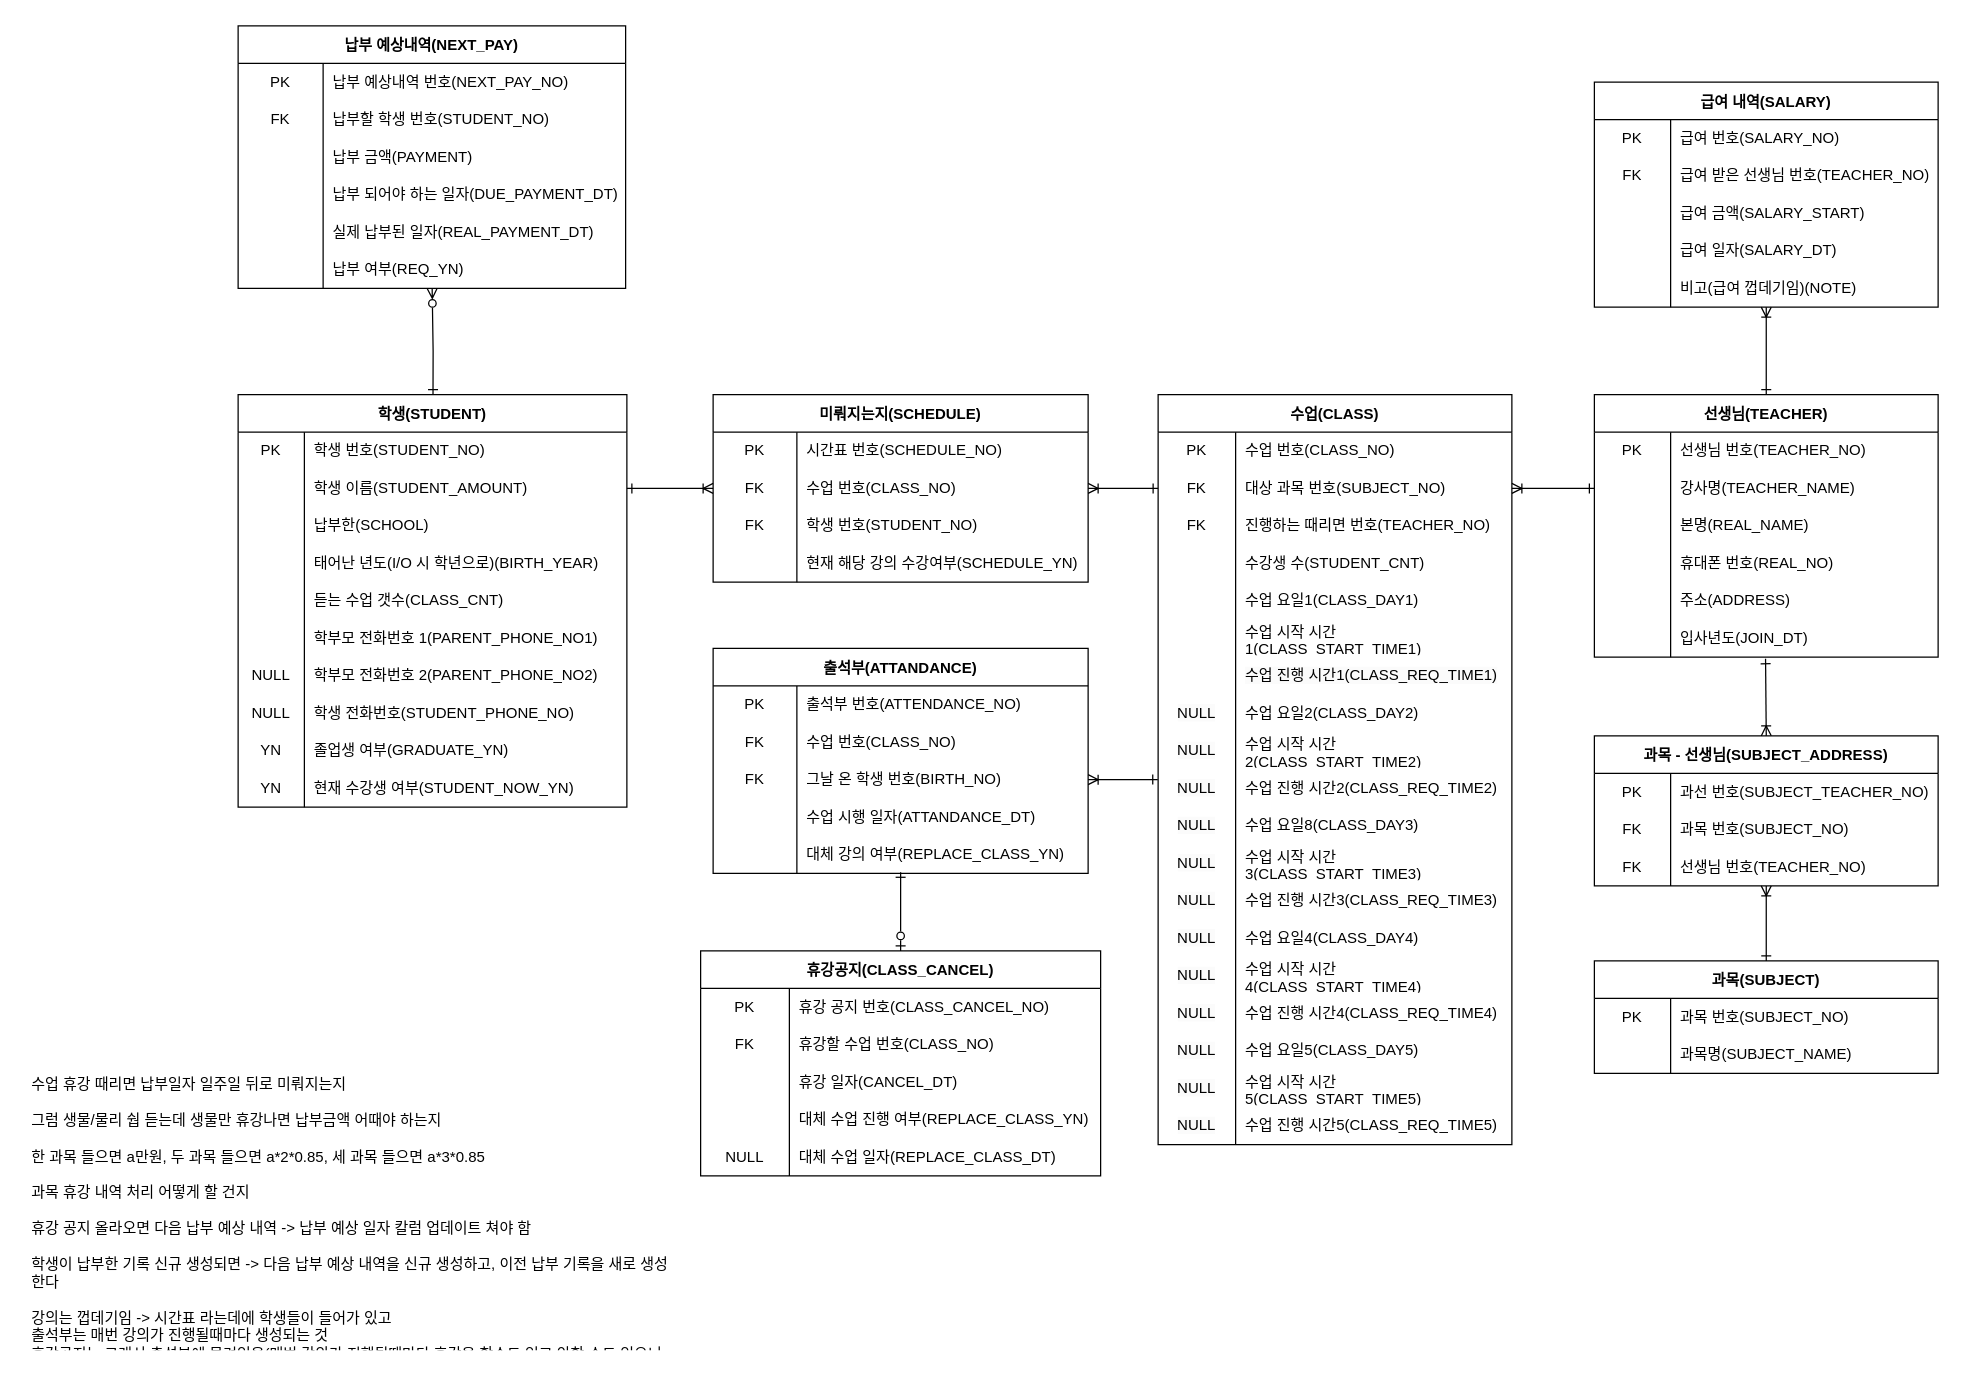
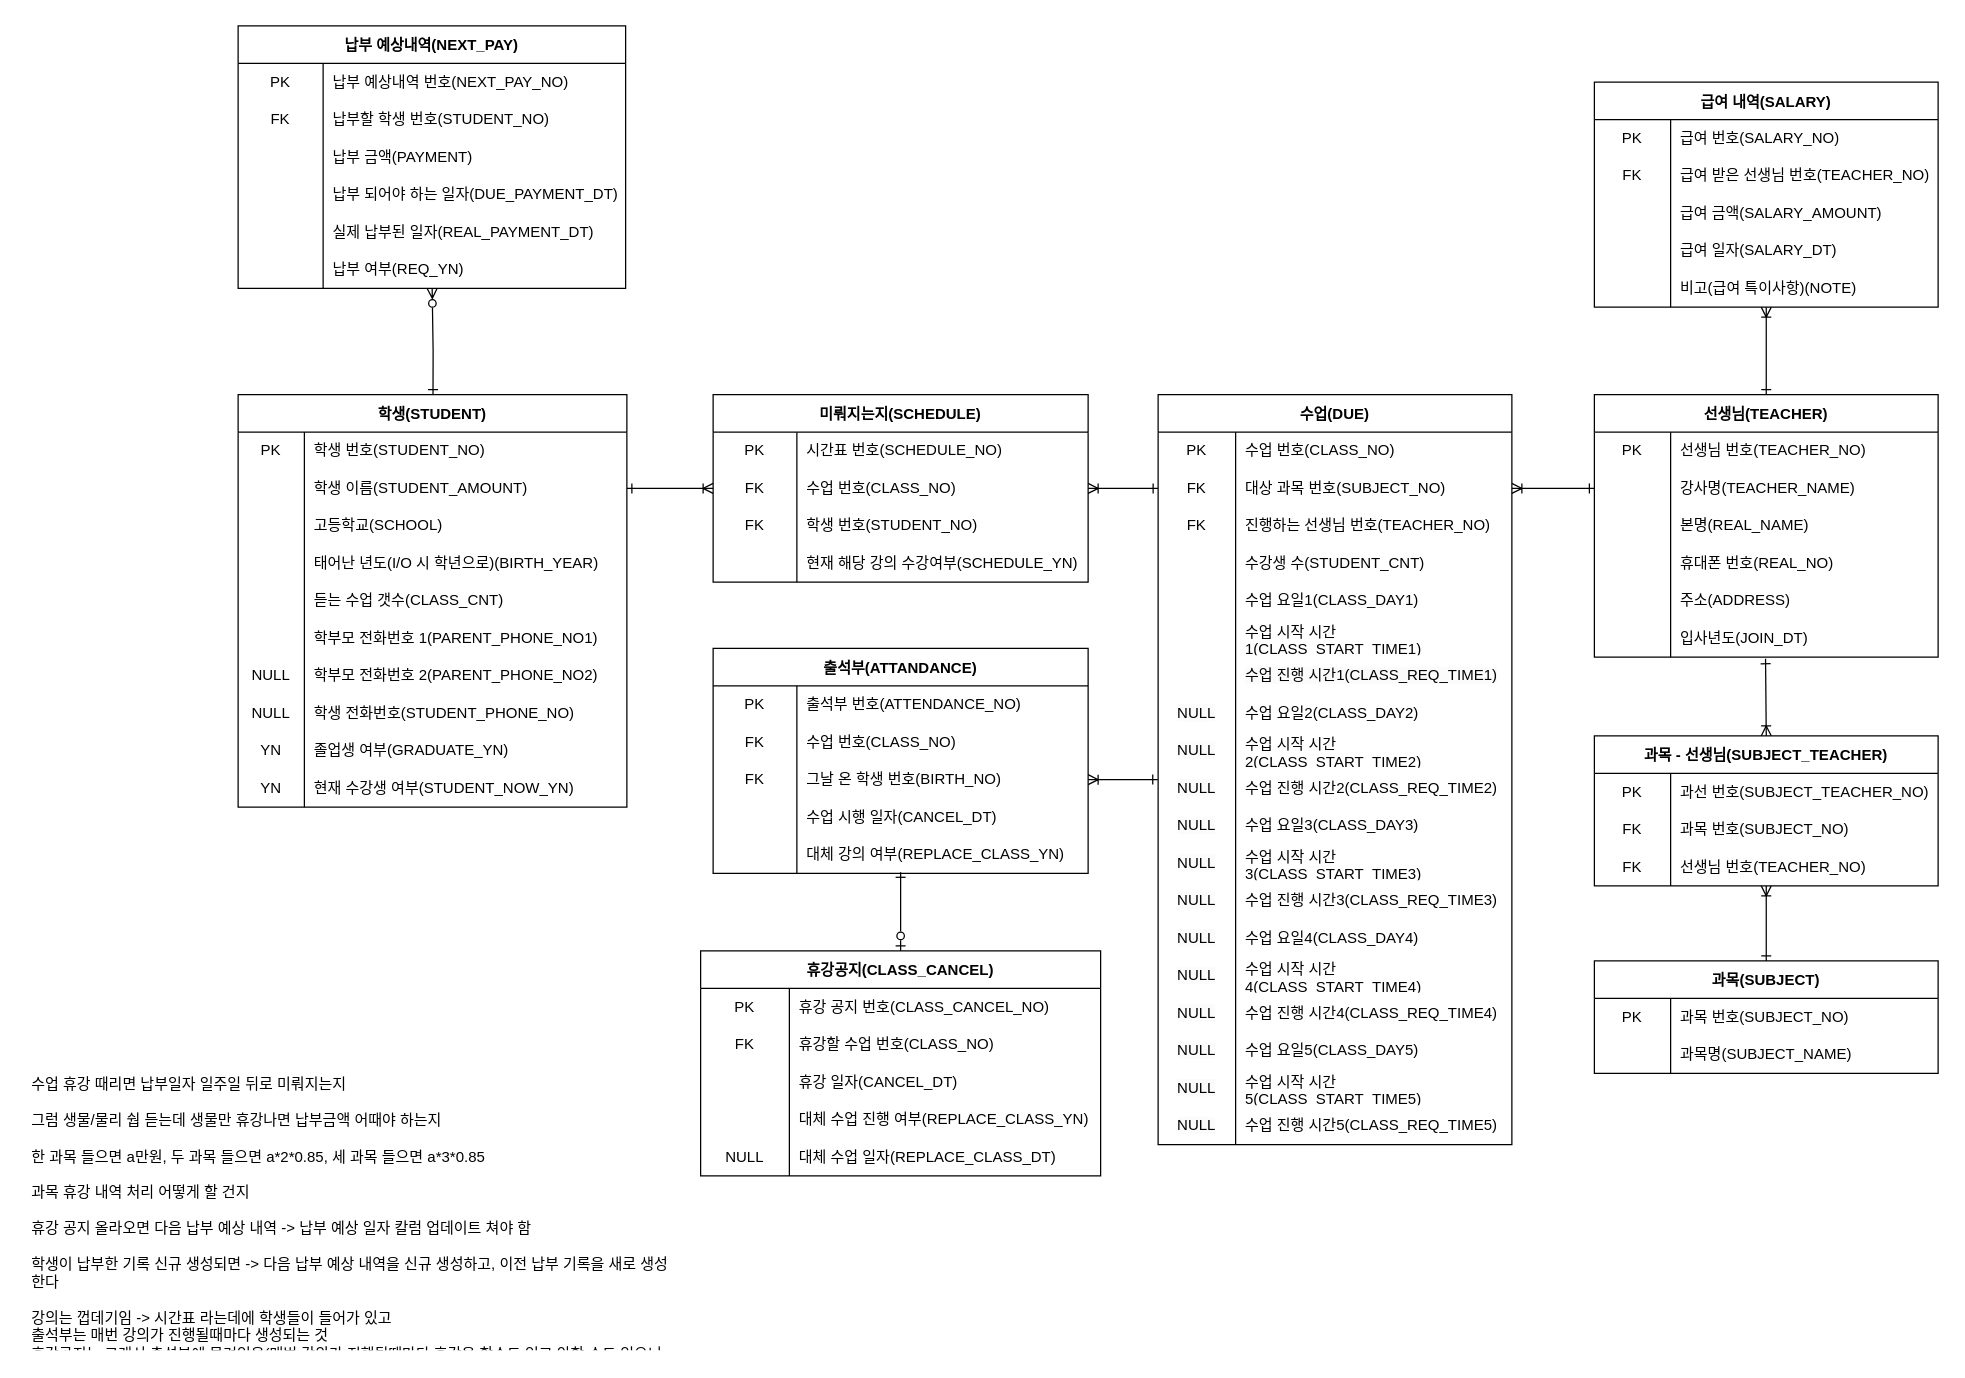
- <mxCell id="134" value="급여 금액(SALARY_START)" style="shape=partialRectangle;html=1;whiteSpace=wrap;connectable=0;fillColor=none;top=0;left=0;bottom=0;right=0;align=left;spacingLeft=6;overflow=hidden;" vertex="1" parent="132"><mxGeometry x="61" width="214" height="30" as="geometry"><mxRectangle width="214" height="30" as="alternateBounds" /></mxGeometry></mxCell>
+ <mxCell id="134" value="급여 금액(SALARY_AMOUNT)" style="shape=partialRectangle;html=1;whiteSpace=wrap;connectable=0;fillColor=none;top=0;left=0;bottom=0;right=0;align=left;spacingLeft=6;overflow=hidden;" vertex="1" parent="132"><mxGeometry x="61" width="214" height="30" as="geometry"><mxRectangle width="214" height="30" as="alternateBounds" /></mxGeometry></mxCell>
- <mxCell id="140" value="비고(급여 껍데기임)(NOTE)" style="shape=partialRectangle;html=1;whiteSpace=wrap;connectable=0;fillColor=none;top=0;left=0;bottom=0;right=0;align=left;spacingLeft=6;overflow=hidden;" vertex="1" parent="138"><mxGeometry x="61" width="214" height="30" as="geometry"><mxRectangle width="214" height="30" as="alternateBounds" /></mxGeometry></mxCell>
+ <mxCell id="140" value="비고(급여 특이사항)(NOTE)" style="shape=partialRectangle;html=1;whiteSpace=wrap;connectable=0;fillColor=none;top=0;left=0;bottom=0;right=0;align=left;spacingLeft=6;overflow=hidden;" vertex="1" parent="138"><mxGeometry x="61" width="214" height="30" as="geometry"><mxRectangle width="214" height="30" as="alternateBounds" /></mxGeometry></mxCell>
- <mxCell id="158" value="수업(CLASS)" style="shape=table;startSize=30;container=1;collapsible=0;childLayout=tableLayout;fixedRows=1;rowLines=0;fontStyle=1;" vertex="1" parent="1"><mxGeometry x="926" y="315" width="283" height="600" as="geometry" /></mxCell>
+ <mxCell id="158" value="수업(DUE)" style="shape=table;startSize=30;container=1;collapsible=0;childLayout=tableLayout;fixedRows=1;rowLines=0;fontStyle=1;" vertex="1" parent="1"><mxGeometry x="926" y="315" width="283" height="600" as="geometry" /></mxCell>
- <mxCell id="11" value="납부한(SCHOOL)" style="shape=partialRectangle;html=1;whiteSpace=wrap;connectable=0;fillColor=none;top=0;left=0;bottom=0;right=0;align=left;spacingLeft=6;overflow=hidden;" vertex="1" parent="9"><mxGeometry x="53" width="258" height="30" as="geometry"><mxRectangle width="258" height="30" as="alternateBounds" /></mxGeometry></mxCell>
+ <mxCell id="11" value="고등학교(SCHOOL)" style="shape=partialRectangle;html=1;whiteSpace=wrap;connectable=0;fillColor=none;top=0;left=0;bottom=0;right=0;align=left;spacingLeft=6;overflow=hidden;" vertex="1" parent="9"><mxGeometry x="53" width="258" height="30" as="geometry"><mxRectangle width="258" height="30" as="alternateBounds" /></mxGeometry></mxCell>
- <mxCell id="167" value="진행하는 때리면 번호(TEACHER_NO)" style="shape=partialRectangle;html=1;whiteSpace=wrap;connectable=0;fillColor=none;top=0;left=0;bottom=0;right=0;align=left;spacingLeft=6;overflow=hidden;" vertex="1" parent="165"><mxGeometry x="62" width="221" height="30" as="geometry"><mxRectangle width="221" height="30" as="alternateBounds" /></mxGeometry></mxCell>
+ <mxCell id="167" value="진행하는 선생님 번호(TEACHER_NO)" style="shape=partialRectangle;html=1;whiteSpace=wrap;connectable=0;fillColor=none;top=0;left=0;bottom=0;right=0;align=left;spacingLeft=6;overflow=hidden;" vertex="1" parent="165"><mxGeometry x="62" width="221" height="30" as="geometry"><mxRectangle width="221" height="30" as="alternateBounds" /></mxGeometry></mxCell>
- <mxCell id="62" value="과목 - 선생님(SUBJECT_ADDRESS)" style="shape=table;startSize=30;container=1;collapsible=0;childLayout=tableLayout;fixedRows=1;rowLines=0;fontStyle=1;" vertex="1" parent="1"><mxGeometry x="1275" y="588" width="275" height="120" as="geometry" /></mxCell>
+ <mxCell id="62" value="과목 - 선생님(SUBJECT_TEACHER)" style="shape=table;startSize=30;container=1;collapsible=0;childLayout=tableLayout;fixedRows=1;rowLines=0;fontStyle=1;" vertex="1" parent="1"><mxGeometry x="1275" y="588" width="275" height="120" as="geometry" /></mxCell>
- <mxCell id="154" value="수업 시행 일자(ATTANDANCE_DT)" style="shape=partialRectangle;html=1;whiteSpace=wrap;connectable=0;fillColor=none;top=0;left=0;bottom=0;right=0;align=left;spacingLeft=6;overflow=hidden;" vertex="1" parent="152"><mxGeometry x="67" width="233" height="30" as="geometry"><mxRectangle width="233" height="30" as="alternateBounds" /></mxGeometry></mxCell>
+ <mxCell id="154" value="수업 시행 일자(CANCEL_DT)" style="shape=partialRectangle;html=1;whiteSpace=wrap;connectable=0;fillColor=none;top=0;left=0;bottom=0;right=0;align=left;spacingLeft=6;overflow=hidden;" vertex="1" parent="152"><mxGeometry x="67" width="233" height="30" as="geometry"><mxRectangle width="233" height="30" as="alternateBounds" /></mxGeometry></mxCell>
- <mxCell id="191" value="수업 요일8(CLASS_DAY3)" style="shape=partialRectangle;html=1;whiteSpace=wrap;connectable=0;fillColor=none;top=0;left=0;bottom=0;right=0;align=left;spacingLeft=6;overflow=hidden;" vertex="1" parent="189"><mxGeometry x="62" width="221" height="30" as="geometry"><mxRectangle width="221" height="30" as="alternateBounds" /></mxGeometry></mxCell>
+ <mxCell id="191" value="수업 요일3(CLASS_DAY3)" style="shape=partialRectangle;html=1;whiteSpace=wrap;connectable=0;fillColor=none;top=0;left=0;bottom=0;right=0;align=left;spacingLeft=6;overflow=hidden;" vertex="1" parent="189"><mxGeometry x="62" width="221" height="30" as="geometry"><mxRectangle width="221" height="30" as="alternateBounds" /></mxGeometry></mxCell>
